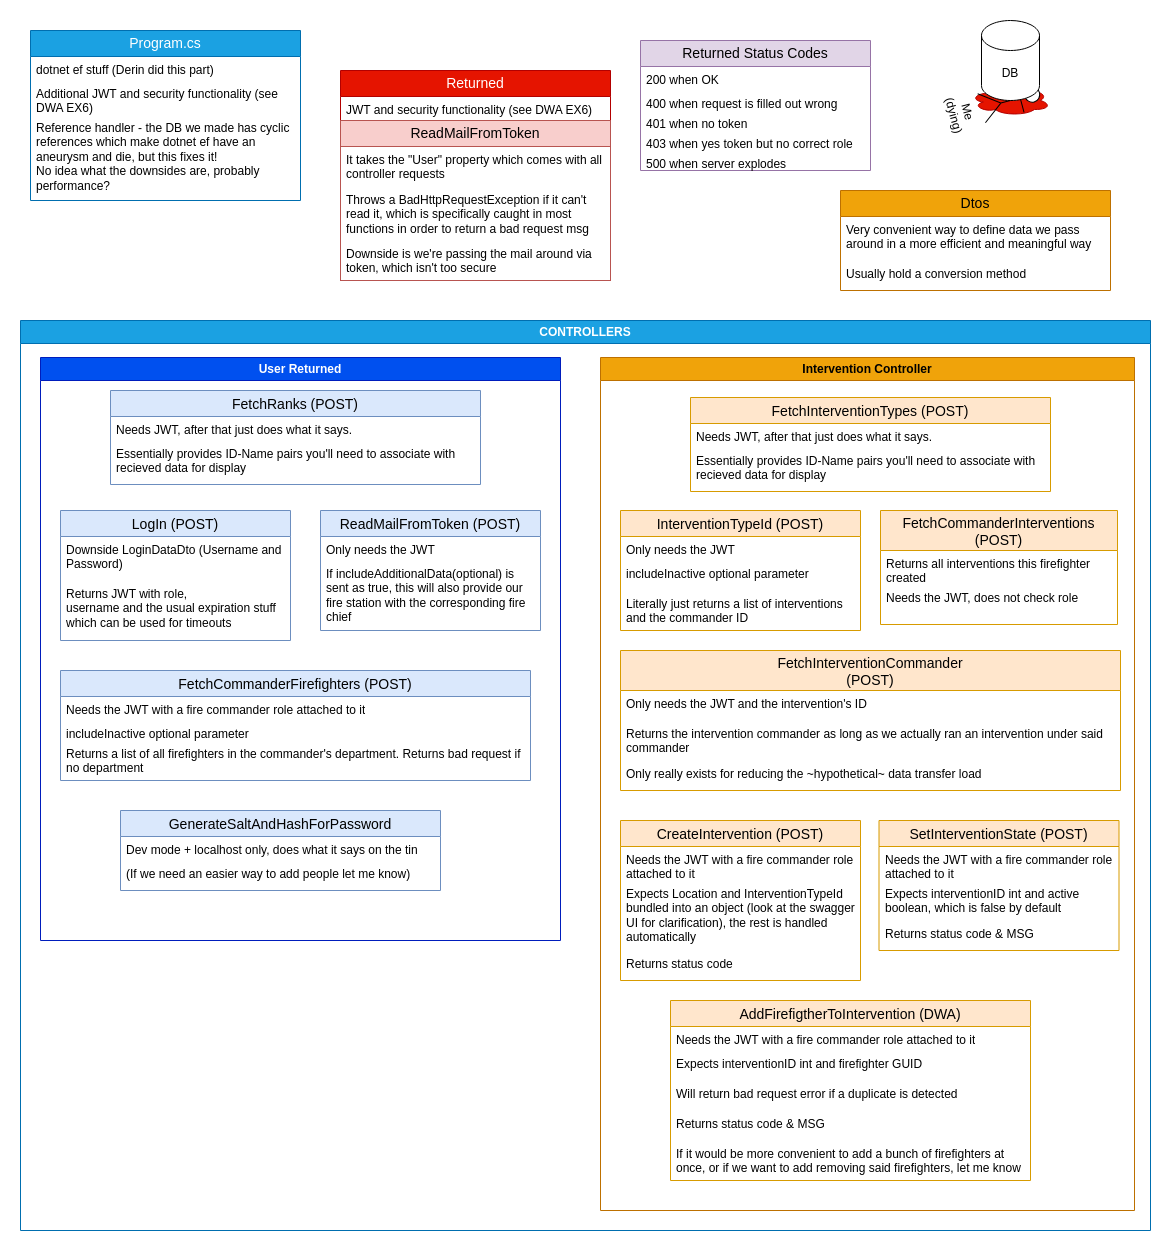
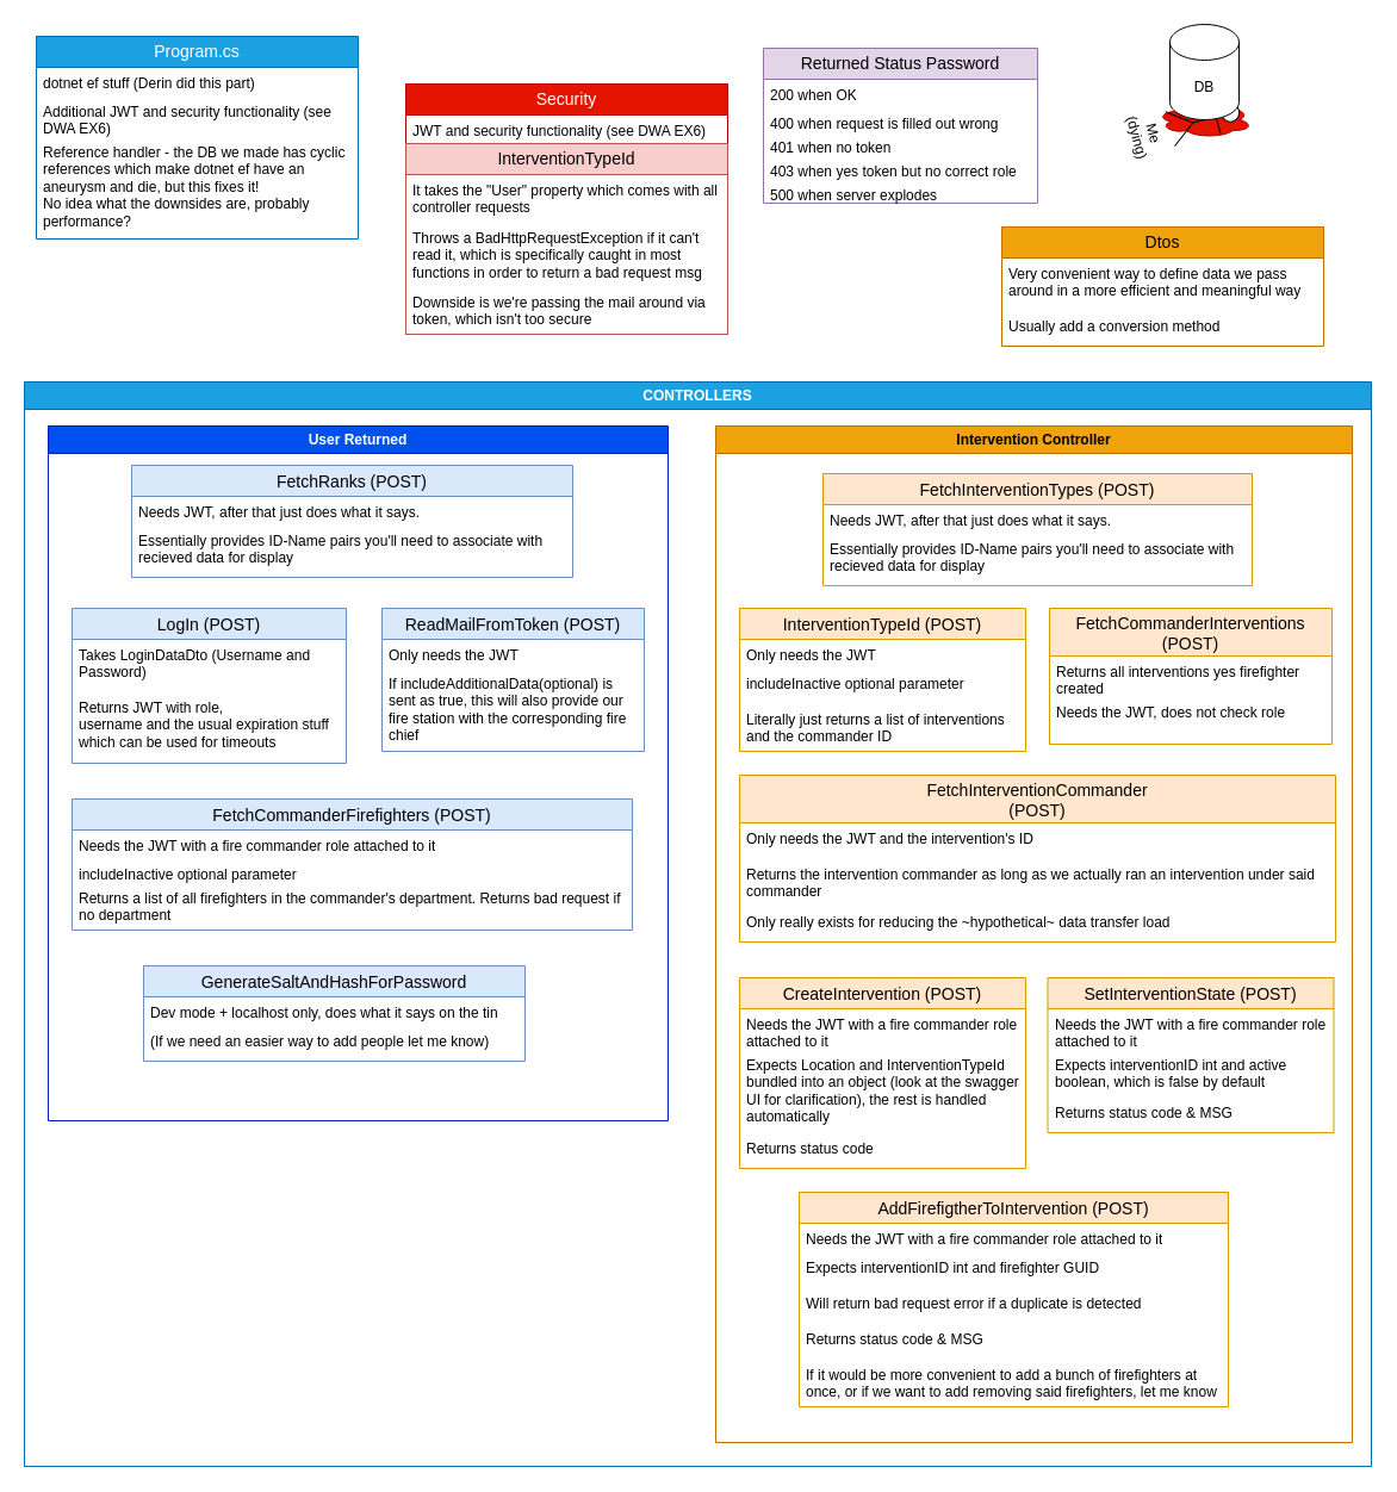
- <mxCell id="65" value="Returned Status Codes" style="swimlane;fontStyle=0;childLayout=stackLayout;horizontal=1;startSize=26;horizontalStack=0;resizeParent=1;resizeParentMax=0;resizeLast=0;collapsible=1;marginBottom=0;align=center;fontSize=14;whiteSpace=wrap;fillColor=#e1d5e7;strokeColor=#9673a6;" parent="1" vertex="1"><mxGeometry x="640" y="40" width="230" height="130" as="geometry" /></mxCell>
+ <mxCell id="65" value="Returned Status Password" style="swimlane;fontStyle=0;childLayout=stackLayout;horizontal=1;startSize=26;horizontalStack=0;resizeParent=1;resizeParentMax=0;resizeLast=0;collapsible=1;marginBottom=0;align=center;fontSize=14;whiteSpace=wrap;fillColor=#e1d5e7;strokeColor=#9673a6;" parent="1" vertex="1"><mxGeometry x="640" y="40" width="230" height="130" as="geometry" /></mxCell>
- <mxCell id="9" value="Returned" style="swimlane;fontStyle=0;childLayout=stackLayout;horizontal=1;startSize=26;horizontalStack=0;resizeParent=1;resizeParentMax=0;resizeLast=0;collapsible=1;marginBottom=0;align=center;fontSize=14;whiteSpace=wrap;fillColor=#e51400;fontColor=#ffffff;strokeColor=#B20000;" parent="1" vertex="1"><mxGeometry x="340" y="70" width="270" height="210" as="geometry" /></mxCell>
+ <mxCell id="9" value="Security" style="swimlane;fontStyle=0;childLayout=stackLayout;horizontal=1;startSize=26;horizontalStack=0;resizeParent=1;resizeParentMax=0;resizeLast=0;collapsible=1;marginBottom=0;align=center;fontSize=14;whiteSpace=wrap;fillColor=#e51400;fontColor=#ffffff;strokeColor=#B20000;" parent="1" vertex="1"><mxGeometry x="340" y="70" width="270" height="210" as="geometry" /></mxCell>
- <mxCell id="11" value="ReadMailFromToken" style="swimlane;fontStyle=0;childLayout=stackLayout;horizontal=1;startSize=26;horizontalStack=0;resizeParent=1;resizeParentMax=0;resizeLast=0;collapsible=1;marginBottom=0;align=center;fontSize=14;whiteSpace=wrap;fillColor=#f8cecc;strokeColor=#b85450;" parent="9" vertex="1"><mxGeometry y="50" width="270" height="160" as="geometry"><mxRectangle y="50" width="270" height="30" as="alternateBounds" /></mxGeometry></mxCell>
+ <mxCell id="11" value="InterventionTypeId" style="swimlane;fontStyle=0;childLayout=stackLayout;horizontal=1;startSize=26;horizontalStack=0;resizeParent=1;resizeParentMax=0;resizeLast=0;collapsible=1;marginBottom=0;align=center;fontSize=14;whiteSpace=wrap;fillColor=#f8cecc;strokeColor=#b85450;" parent="9" vertex="1"><mxGeometry y="50" width="270" height="160" as="geometry"><mxRectangle y="50" width="270" height="30" as="alternateBounds" /></mxGeometry></mxCell>
- <mxCell id="17" value="Usually hold a conversion method" style="text;strokeColor=none;fillColor=none;spacingLeft=4;spacingRight=4;overflow=hidden;rotatable=0;points=[[0,0.5],[1,0.5]];portConstraint=eastwest;fontSize=12;whiteSpace=wrap;" parent="15" vertex="1"><mxGeometry y="70" width="270" height="30" as="geometry" /></mxCell>
+ <mxCell id="17" value="Usually add a conversion method" style="text;strokeColor=none;fillColor=none;spacingLeft=4;spacingRight=4;overflow=hidden;rotatable=0;points=[[0,0.5],[1,0.5]];portConstraint=eastwest;fontSize=12;whiteSpace=wrap;" parent="15" vertex="1"><mxGeometry y="70" width="270" height="30" as="geometry" /></mxCell>
- <mxCell id="50" value="Downside LoginDataDto (Username and Password)" style="text;strokeColor=none;fillColor=none;spacingLeft=4;spacingRight=4;overflow=hidden;rotatable=0;points=[[0,0.5],[1,0.5]];portConstraint=eastwest;fontSize=12;whiteSpace=wrap;" parent="49" vertex="1"><mxGeometry y="26" width="230" height="44" as="geometry" /></mxCell>
+ <mxCell id="50" value="Takes LoginDataDto (Username and Password)" style="text;strokeColor=none;fillColor=none;spacingLeft=4;spacingRight=4;overflow=hidden;rotatable=0;points=[[0,0.5],[1,0.5]];portConstraint=eastwest;fontSize=12;whiteSpace=wrap;" parent="49" vertex="1"><mxGeometry y="26" width="230" height="44" as="geometry" /></mxCell>
- <mxCell id="36" value="Returns all interventions this firefighter created" style="text;strokeColor=none;fillColor=none;spacingLeft=4;spacingRight=4;overflow=hidden;rotatable=0;points=[[0,0.5],[1,0.5]];portConstraint=eastwest;fontSize=12;whiteSpace=wrap;" parent="35" vertex="1"><mxGeometry y="40" width="237" height="34" as="geometry" /></mxCell>
+ <mxCell id="36" value="Returns all interventions yes firefighter created" style="text;strokeColor=none;fillColor=none;spacingLeft=4;spacingRight=4;overflow=hidden;rotatable=0;points=[[0,0.5],[1,0.5]];portConstraint=eastwest;fontSize=12;whiteSpace=wrap;" parent="35" vertex="1"><mxGeometry y="40" width="237" height="34" as="geometry" /></mxCell>
- <mxCell id="42" value="AddFirefigtherToIntervention (DWA)" style="swimlane;fontStyle=0;childLayout=stackLayout;horizontal=1;startSize=26;horizontalStack=0;resizeParent=1;resizeParentMax=0;resizeLast=0;collapsible=1;marginBottom=0;align=center;fontSize=14;fillColor=#ffe6cc;strokeColor=#d79b00;" parent="19" vertex="1"><mxGeometry x="70" y="643" width="360" height="180" as="geometry" /></mxCell>
+ <mxCell id="42" value="AddFirefigtherToIntervention (POST)" style="swimlane;fontStyle=0;childLayout=stackLayout;horizontal=1;startSize=26;horizontalStack=0;resizeParent=1;resizeParentMax=0;resizeLast=0;collapsible=1;marginBottom=0;align=center;fontSize=14;fillColor=#ffe6cc;strokeColor=#d79b00;" parent="19" vertex="1"><mxGeometry x="70" y="643" width="360" height="180" as="geometry" /></mxCell>
